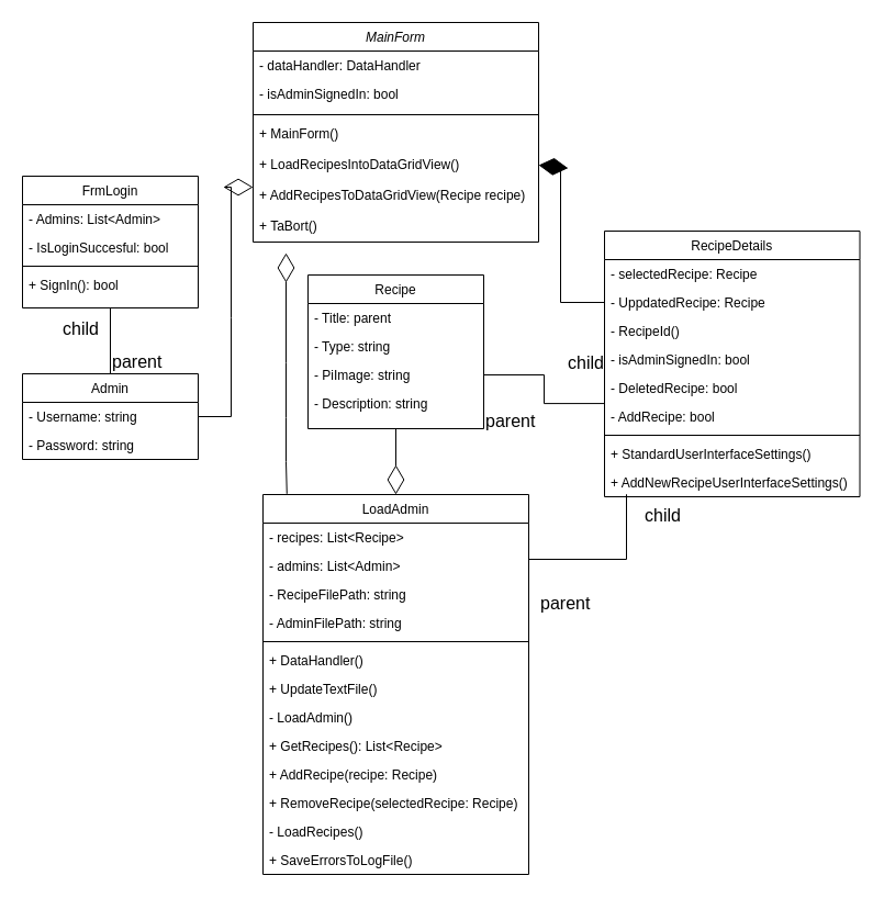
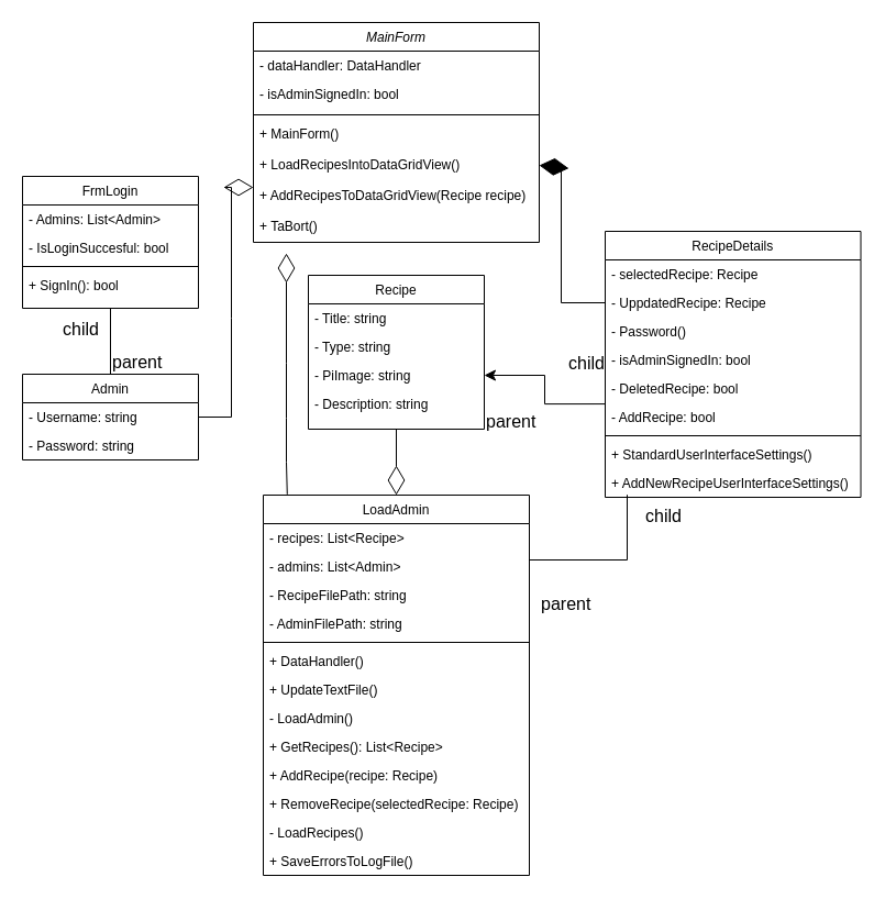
- <mxCell id="11" value="- Title: parent" style="text;align=left;verticalAlign=top;spacingLeft=4;spacingRight=4;overflow=hidden;rotatable=0;points=[[0,0.5],[1,0.5]];portConstraint=eastwest;labelBackgroundColor=none;" parent="10" vertex="1"><mxGeometry y="26" width="160" height="26" as="geometry" /></mxCell>
+ <mxCell id="11" value="- Title: string" style="text;align=left;verticalAlign=top;spacingLeft=4;spacingRight=4;overflow=hidden;rotatable=0;points=[[0,0.5],[1,0.5]];portConstraint=eastwest;labelBackgroundColor=none;" parent="10" vertex="1"><mxGeometry y="26" width="160" height="26" as="geometry" /></mxCell>
- <mxCell id="26" value="- RecipeId()" style="text;align=left;verticalAlign=top;spacingLeft=4;spacingRight=4;overflow=hidden;rotatable=0;points=[[0,0.5],[1,0.5]];portConstraint=eastwest;rounded=0;shadow=0;html=0;labelBackgroundColor=none;" vertex="1" parent="23"><mxGeometry y="78" width="232.5" height="26" as="geometry" /></mxCell>
+ <mxCell id="26" value="- Password()" style="text;align=left;verticalAlign=top;spacingLeft=4;spacingRight=4;overflow=hidden;rotatable=0;points=[[0,0.5],[1,0.5]];portConstraint=eastwest;rounded=0;shadow=0;html=0;labelBackgroundColor=none;" vertex="1" parent="23"><mxGeometry y="78" width="232.5" height="26" as="geometry" /></mxCell>
- <mxCell id="53" value="" style="endArrow=none;html=1;edgeStyle=orthogonalEdgeStyle;rounded=0;fontSize=12;startSize=8;endSize=8;exitX=0.001;exitY=0.041;exitDx=0;exitDy=0;exitPerimeter=0;entryX=1;entryY=0.5;entryDx=0;entryDy=0;" parent="1" source="29" target="13" edge="1"><mxGeometry relative="1" as="geometry"><mxPoint x="270" y="380" as="sourcePoint" /><mxPoint x="440" y="340" as="targetPoint" /></mxGeometry></mxCell>
+ <mxCell id="53" value="" style="endArrow=classic;html=1;edgeStyle=orthogonalEdgeStyle;rounded=0;fontSize=12;startSize=8;endSize=8;exitX=0.001;exitY=0.041;exitDx=0;exitDy=0;exitPerimeter=0;entryX=1;entryY=0.5;entryDx=0;entryDy=0;" parent="1" source="29" target="13" edge="1"><mxGeometry relative="1" as="geometry"><mxPoint x="270" y="380" as="sourcePoint" /><mxPoint x="440" y="340" as="targetPoint" /></mxGeometry></mxCell>
